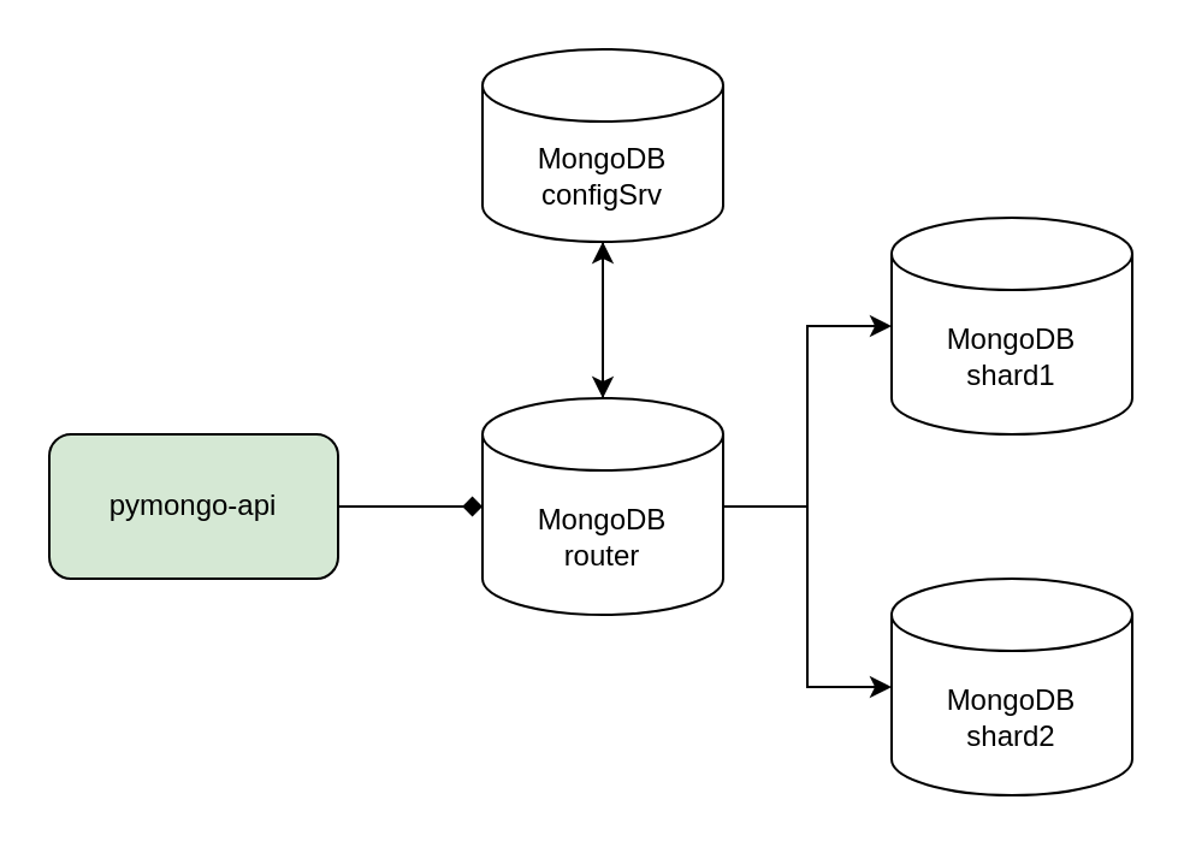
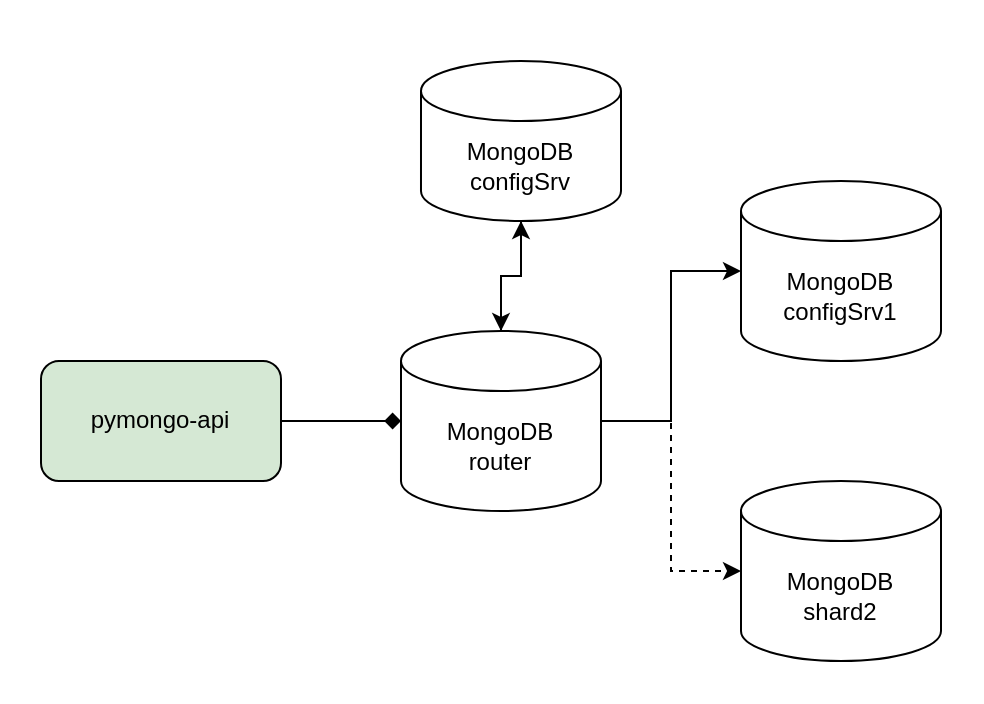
- <mxCell id="2" value="MongoDB&lt;br&gt;configSrv" style="shape=cylinder3;whiteSpace=wrap;html=1;boundedLbl=1;backgroundOutline=1;size=15;" parent="1" vertex="1"><mxGeometry x="200" y="20" width="100" height="80" as="geometry" /></mxCell>
+ <mxCell id="2" value="MongoDB&lt;br&gt;configSrv" style="shape=cylinder3;whiteSpace=wrap;html=1;boundedLbl=1;backgroundOutline=1;size=15;" parent="1" vertex="1"><mxGeometry x="210" y="30" width="100" height="80" as="geometry" /></mxCell>
- <mxCell id="4" value="MongoDB&lt;br&gt;shard1" style="shape=cylinder3;whiteSpace=wrap;html=1;boundedLbl=1;backgroundOutline=1;size=15;" parent="1" vertex="1"><mxGeometry x="370" y="90" width="100" height="90" as="geometry" /></mxCell>
+ <mxCell id="4" value="MongoDB&lt;br&gt;configSrv1" style="shape=cylinder3;whiteSpace=wrap;html=1;boundedLbl=1;backgroundOutline=1;size=15;" parent="1" vertex="1"><mxGeometry x="370" y="90" width="100" height="90" as="geometry" /></mxCell>
- <mxCell id="8" style="edgeStyle=orthogonalEdgeStyle;rounded=0;orthogonalLoop=1;jettySize=auto;html=1;entryX=0;entryY=0.5;entryDx=0;entryDy=0;entryPerimeter=0;" parent="1" source="6" target="5" edge="1"><mxGeometry relative="1" as="geometry" /></mxCell>
+ <mxCell id="8" style="edgeStyle=orthogonalEdgeStyle;rounded=0;orthogonalLoop=1;jettySize=auto;html=1;entryX=0;entryY=0.5;entryDx=0;entryDy=0;entryPerimeter=0;dashed=1;" parent="1" source="6" target="5" edge="1"><mxGeometry relative="1" as="geometry" /></mxCell>
